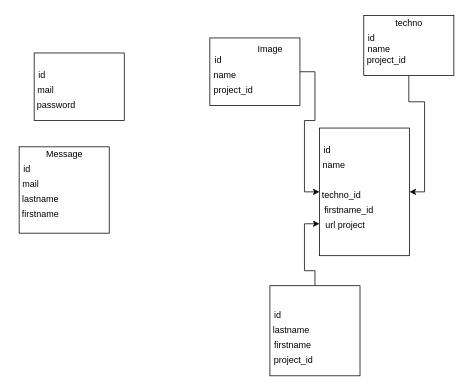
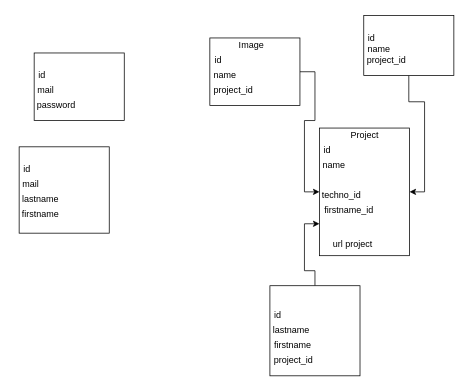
- <mxCell id="33" value="techno" style="text;html=1;resizable=0;autosize=1;align=center;verticalAlign=middle;points=[];fillColor=none;strokeColor=none;rounded=0;" vertex="1" parent="1"><mxGeometry x="519" y="20" width="50" height="20" as="geometry" /></mxCell>
- <mxCell id="20" value="Image" style="text;html=1;resizable=0;autosize=1;align=center;verticalAlign=middle;points=[];fillColor=none;strokeColor=none;rounded=0;" parent="1" vertex="1"><mxGeometry x="334" y="55" width="50" height="20" as="geometry" /></mxCell>
+ <mxCell id="20" value="Image" style="text;html=1;resizable=0;autosize=1;align=center;verticalAlign=middle;points=[];fillColor=none;strokeColor=none;rounded=0;" parent="1" vertex="1"><mxGeometry x="309" y="50" width="50" height="20" as="geometry" /></mxCell>
+ <mxCell id="7" value="Project" style="text;html=1;resizable=0;autosize=1;align=center;verticalAlign=middle;points=[];fillColor=none;strokeColor=none;rounded=0;" parent="1" vertex="1"><mxGeometry x="460" y="170" width="50" height="20" as="geometry" /></mxCell>
- <mxCell id="11" value="Message" style="text;html=1;resizable=0;autosize=1;align=center;verticalAlign=middle;points=[];fillColor=none;strokeColor=none;rounded=0;" parent="1" vertex="1"><mxGeometry x="55" y="195" width="60" height="20" as="geometry" /></mxCell>
- <mxCell id="30" value="url project" style="text;html=1;resizable=0;autosize=1;align=center;verticalAlign=middle;points=[];fillColor=none;strokeColor=none;rounded=0;" parent="1" vertex="1"><mxGeometry x="424" y="290" width="70" height="20" as="geometry" /></mxCell>
+ <mxCell id="30" value="url project" style="text;html=1;resizable=0;autosize=1;align=center;verticalAlign=middle;points=[];fillColor=none;strokeColor=none;rounded=0;" parent="1" vertex="1"><mxGeometry x="434" y="315" width="70" height="20" as="geometry" /></mxCell>
